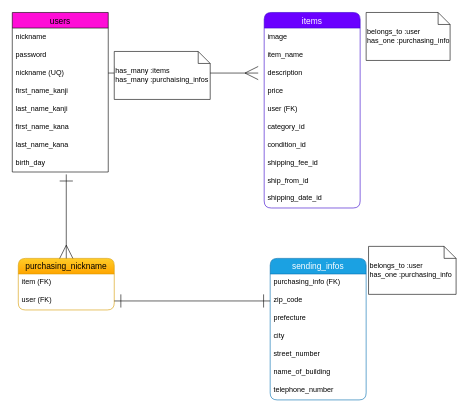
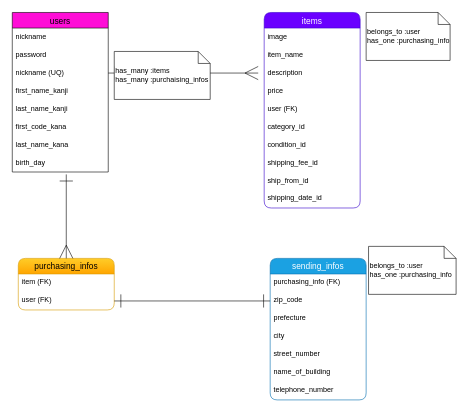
- <mxCell id="36" value="first_name_kana" style="text;strokeColor=none;fillColor=none;spacingLeft=4;spacingRight=4;overflow=hidden;rotatable=0;points=[[0,0.5],[1,0.5]];portConstraint=eastwest;fontSize=12;" parent="30" vertex="1"><mxGeometry y="176" width="160" height="30" as="geometry" /></mxCell>
+ <mxCell id="36" value="first_code_kana" style="text;strokeColor=none;fillColor=none;spacingLeft=4;spacingRight=4;overflow=hidden;rotatable=0;points=[[0,0.5],[1,0.5]];portConstraint=eastwest;fontSize=12;" parent="30" vertex="1"><mxGeometry y="176" width="160" height="30" as="geometry" /></mxCell>
- <mxCell id="13" value="purchasing_nickname" style="swimlane;fontStyle=0;childLayout=stackLayout;horizontal=1;startSize=26;horizontalStack=0;resizeParent=1;resizeParentMax=0;resizeLast=0;collapsible=1;marginBottom=0;align=center;fontSize=14;fillColor=#ffcd28;gradientColor=#ffa500;strokeColor=#d79b00;rounded=1;" parent="1" vertex="1"><mxGeometry x="30" y="430" width="160" height="86" as="geometry" /></mxCell>
+ <mxCell id="13" value="purchasing_infos" style="swimlane;fontStyle=0;childLayout=stackLayout;horizontal=1;startSize=26;horizontalStack=0;resizeParent=1;resizeParentMax=0;resizeLast=0;collapsible=1;marginBottom=0;align=center;fontSize=14;fillColor=#ffcd28;gradientColor=#ffa500;strokeColor=#d79b00;rounded=1;" parent="1" vertex="1"><mxGeometry x="30" y="430" width="160" height="86" as="geometry" /></mxCell>
